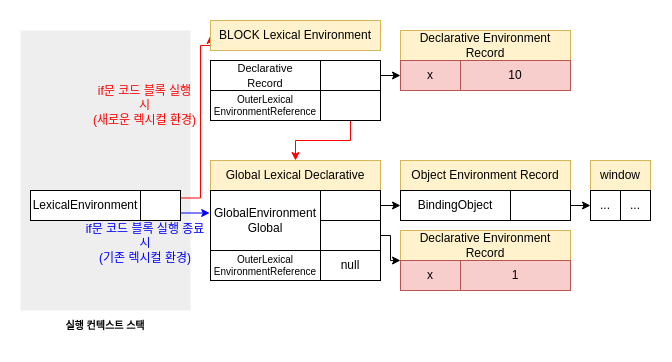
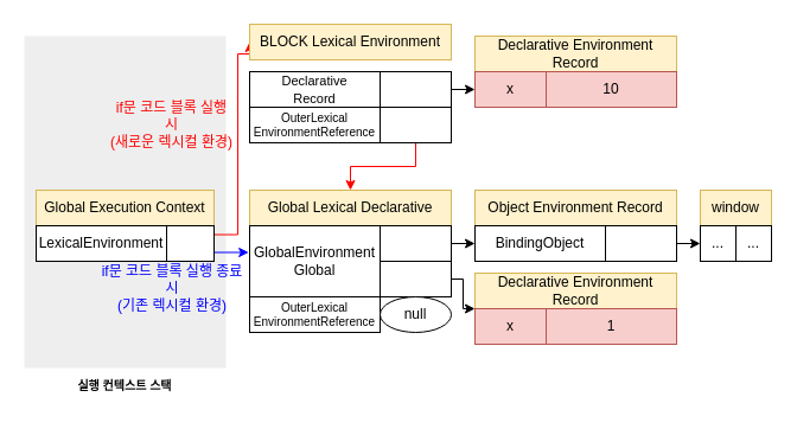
+ <mxCell id="8" value="Global Execution Context" style="rounded=0;whiteSpace=wrap;html=1;fillColor=#fff2cc;strokeColor=#d6b656;" parent="1" vertex="1"><mxGeometry x="30" y="160" width="150" height="30" as="geometry" /></mxCell>
- <mxCell id="15" value="null" style="rounded=0;whiteSpace=wrap;html=1;" parent="1" vertex="1"><mxGeometry x="320" y="250" width="60" height="30" as="geometry" /></mxCell>
+ <mxCell id="15" value="null" style="ellipse;whiteSpace=wrap;html=1;" parent="1" vertex="1"><mxGeometry x="320" y="250" width="60" height="30" as="geometry" /></mxCell>
